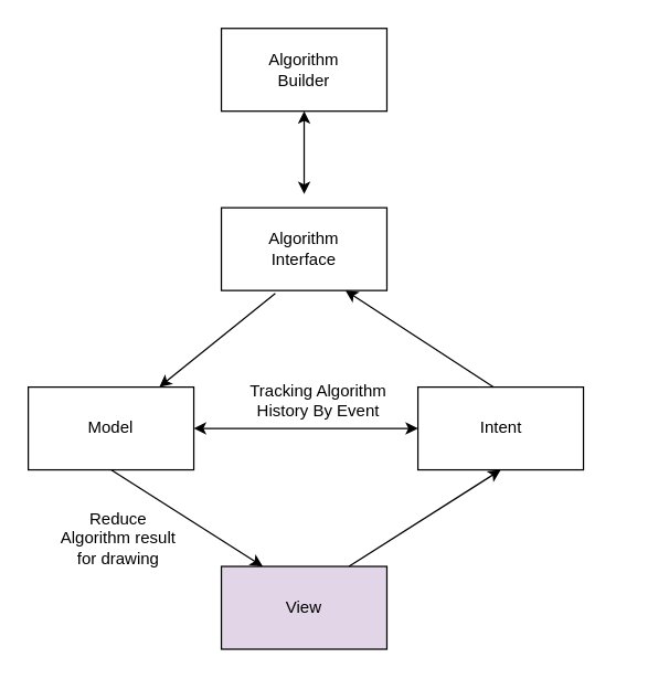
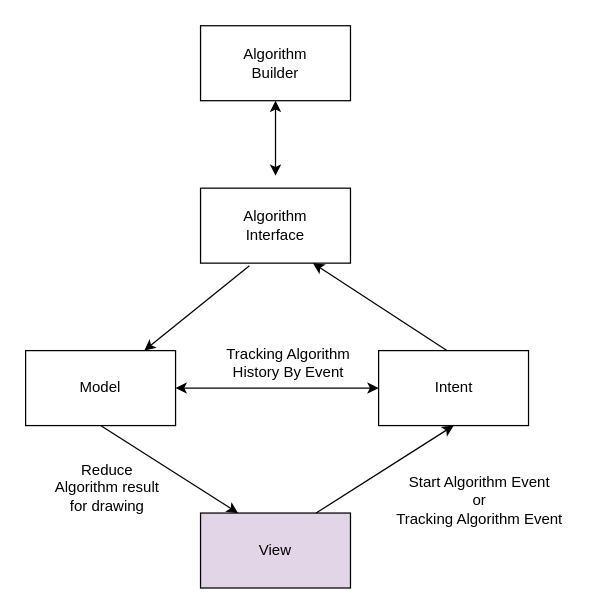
+ <mxCell id="14" value="Start Algorithm Event&lt;div&gt;or&lt;/div&gt;&lt;div&gt;Tracking Algorithm Event&lt;/div&gt;" style="text;html=1;align=center;verticalAlign=middle;resizable=0;points=[];autosize=1;strokeColor=none;fillColor=none;" vertex="1" parent="1"><mxGeometry x="302.5" y="370" width="160" height="60" as="geometry" /></mxCell>
